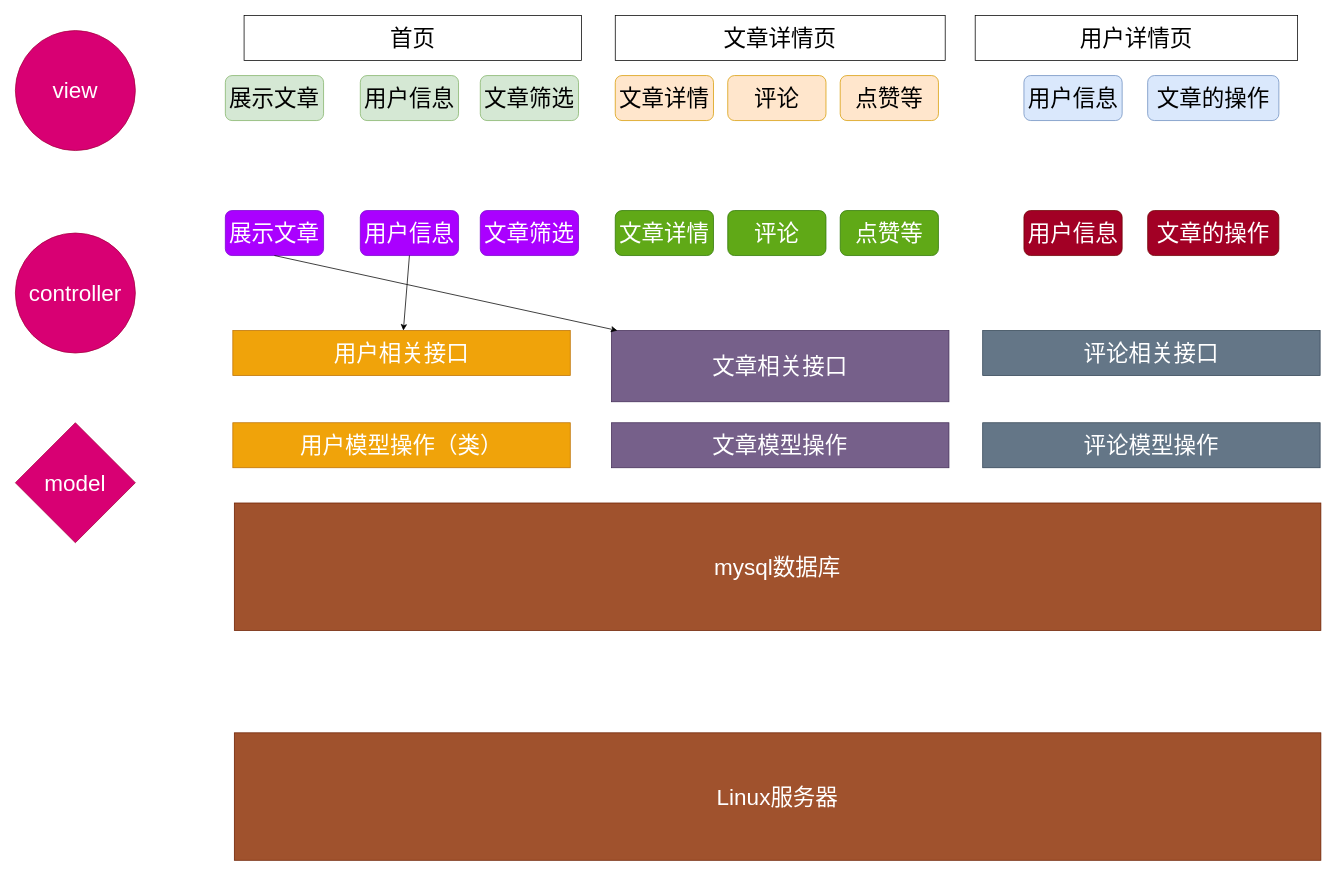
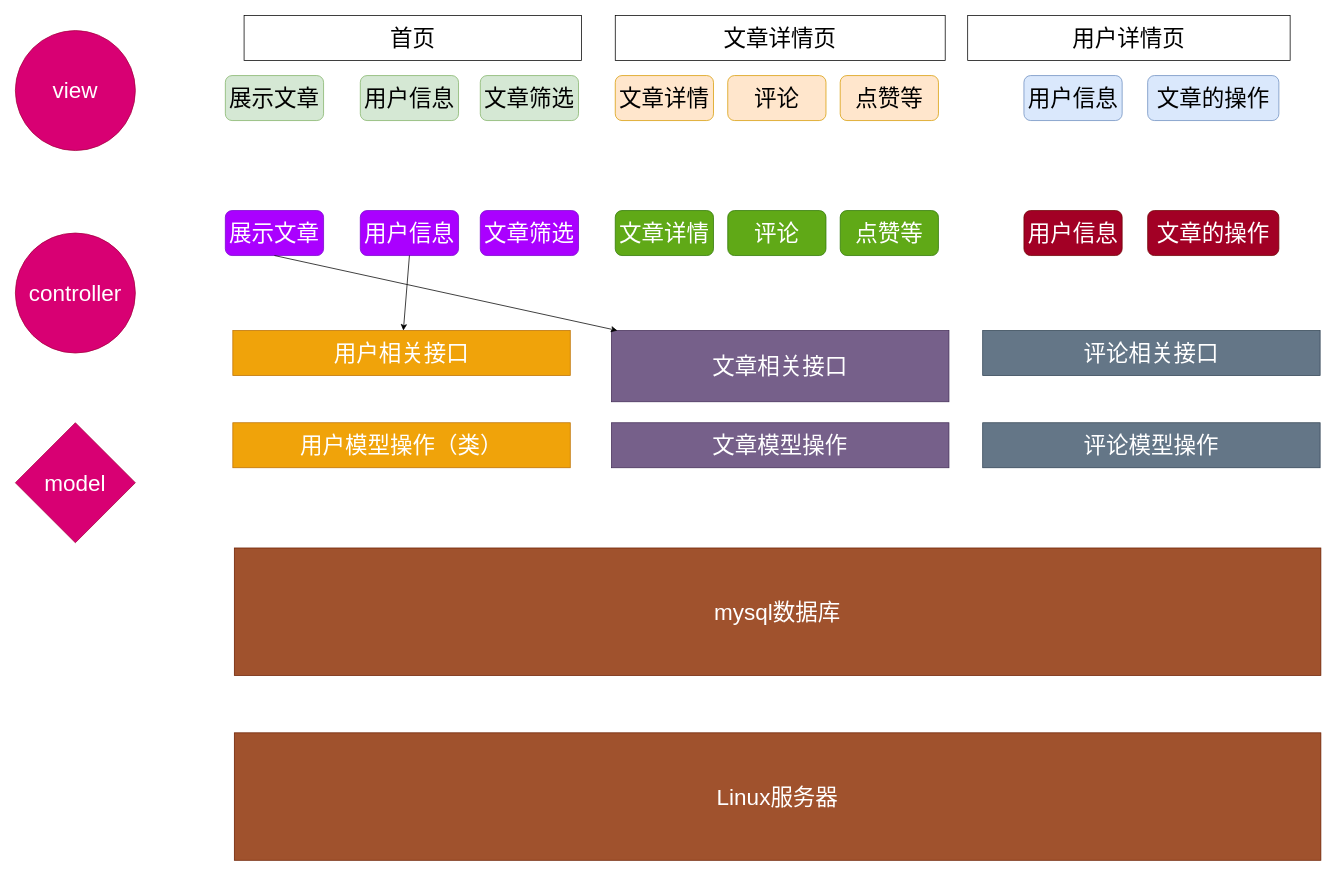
- <mxCell id="3" value="&lt;span style=&quot;font-size: 30px&quot;&gt;用户详情页&lt;/span&gt;" style="rounded=0;whiteSpace=wrap;html=1;" parent="1" vertex="1"><mxGeometry x="1300" y="20" width="430" height="60" as="geometry" /></mxCell>
+ <mxCell id="3" value="&lt;span style=&quot;font-size: 30px&quot;&gt;用户详情页&lt;/span&gt;" style="rounded=0;whiteSpace=wrap;html=1;" parent="1" vertex="1"><mxGeometry x="1290" y="20" width="430" height="60" as="geometry" /></mxCell>
- <mxCell id="29" value="&lt;span style=&quot;font-size: 30px&quot;&gt;mysql数据库&lt;/span&gt;" style="rounded=0;whiteSpace=wrap;html=1;fillColor=#a0522d;strokeColor=#6D1F00;fontColor=#ffffff;" parent="1" vertex="1"><mxGeometry x="312" y="670" width="1449" height="170" as="geometry" /></mxCell>
+ <mxCell id="29" value="&lt;span style=&quot;font-size: 30px&quot;&gt;mysql数据库&lt;/span&gt;" style="rounded=0;whiteSpace=wrap;html=1;fillColor=#a0522d;strokeColor=#6D1F00;fontColor=#ffffff;" parent="1" vertex="1"><mxGeometry x="312" y="730" width="1449" height="170" as="geometry" /></mxCell>
